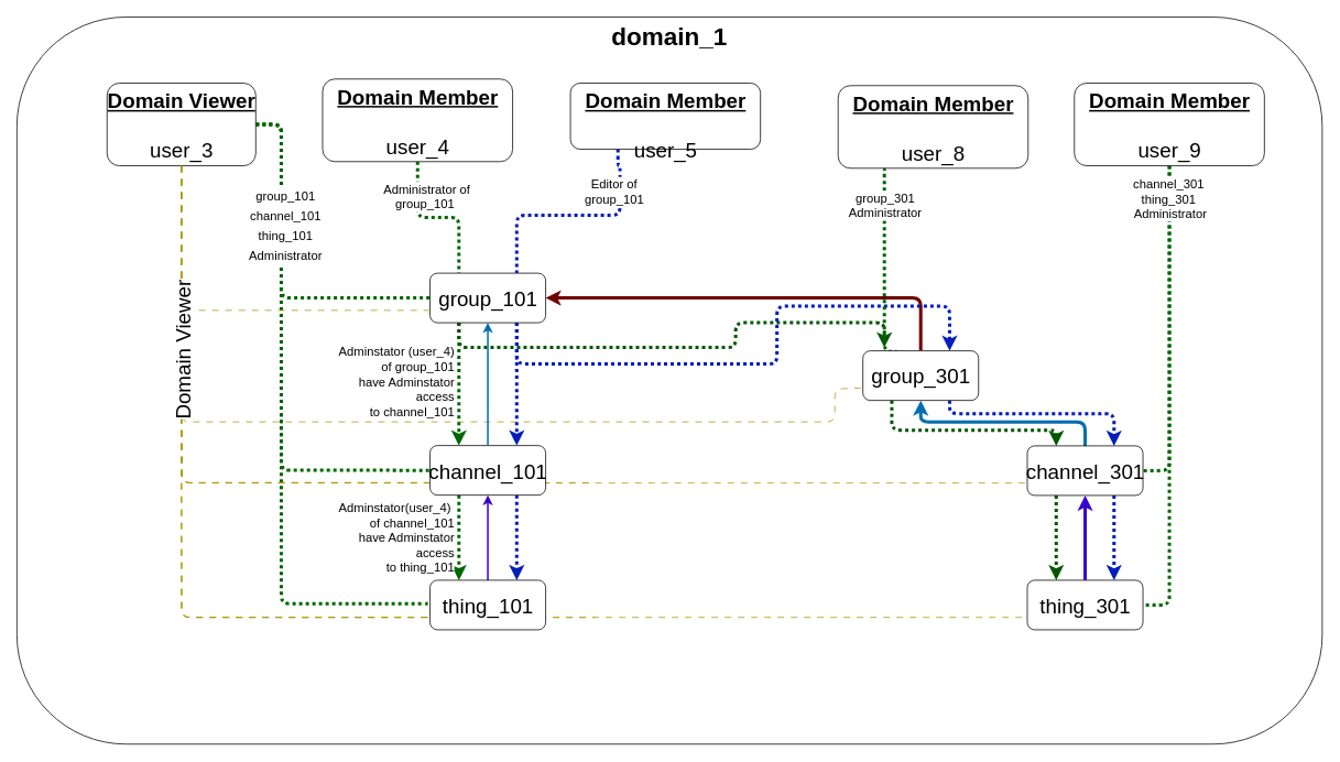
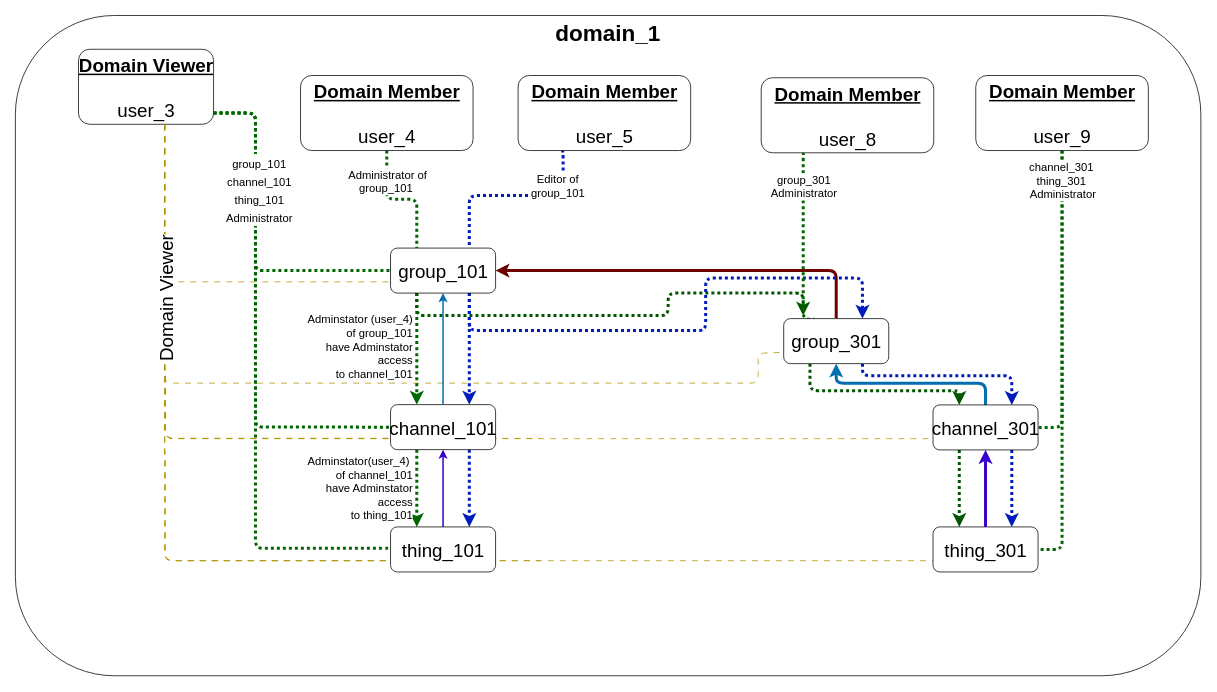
- <mxCell id="39" value="&lt;font style=&quot;font-size: 25px;&quot;&gt;&lt;b&gt;&lt;u&gt;Domain Member&lt;/u&gt;&lt;/b&gt;&lt;br&gt;&lt;br&gt;user_5&lt;br&gt;&lt;/font&gt;" style="rounded=1;html=1;fontSize=25;verticalAlign=top;" parent="14" vertex="1"><mxGeometry x="690" y="100" width="230" height="80" as="geometry" /></mxCell>
+ <mxCell id="39" value="&lt;font style=&quot;font-size: 25px;&quot;&gt;&lt;b&gt;&lt;u&gt;Domain Member&lt;/u&gt;&lt;/b&gt;&lt;br&gt;&lt;br&gt;user_5&lt;br&gt;&lt;/font&gt;" style="rounded=1;html=1;fontSize=25;verticalAlign=top;" parent="14" vertex="1"><mxGeometry x="690" y="100" width="230" height="100" as="geometry" /></mxCell>
- <mxCell id="36" value="&lt;font style=&quot;font-size: 25px;&quot;&gt;&lt;b&gt;&lt;u&gt;Domain Member&lt;/u&gt;&lt;/b&gt;&lt;br&gt;&lt;br&gt;user_4&lt;/font&gt;" style="rounded=1;html=1;fontSize=25;verticalAlign=top;" parent="14" vertex="1"><mxGeometry x="390" y="95" width="230" height="100" as="geometry" /></mxCell>
+ <mxCell id="36" value="&lt;font style=&quot;font-size: 25px;&quot;&gt;&lt;b&gt;&lt;u&gt;Domain Member&lt;/u&gt;&lt;/b&gt;&lt;br&gt;&lt;br&gt;user_4&lt;/font&gt;" style="rounded=1;html=1;fontSize=25;verticalAlign=top;" parent="14" vertex="1"><mxGeometry x="400" y="100" width="230" height="100" as="geometry" /></mxCell>
- <mxCell id="23" value="&lt;font style=&quot;font-size: 25px;&quot;&gt;&lt;b&gt;&lt;u&gt;Domain Viewer&lt;/u&gt;&lt;/b&gt;&lt;br&gt;&lt;br&gt;user_3&lt;/font&gt;" style="rounded=1;html=1;fontSize=25;verticalAlign=top;" parent="14" vertex="1"><mxGeometry x="129.13" y="100" width="180" height="100" as="geometry" /></mxCell>
+ <mxCell id="23" value="&lt;font style=&quot;font-size: 25px;&quot;&gt;&lt;b&gt;&lt;u&gt;Domain Viewer&lt;/u&gt;&lt;/b&gt;&lt;br&gt;&lt;br&gt;user_3&lt;/font&gt;" style="rounded=1;html=1;fontSize=25;verticalAlign=top;" parent="14" vertex="1"><mxGeometry x="104.13" y="65" width="180" height="100" as="geometry" /></mxCell>
